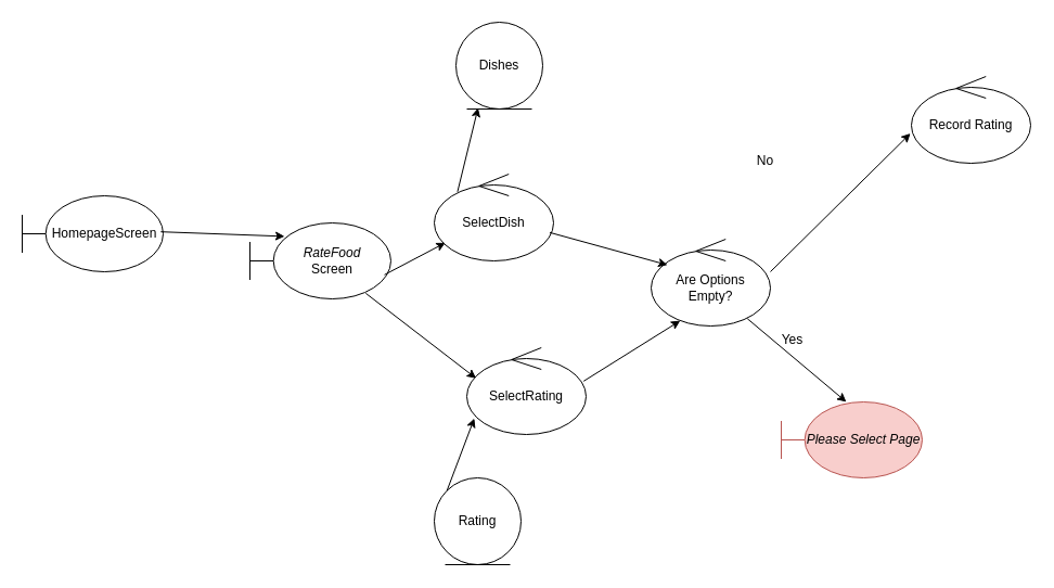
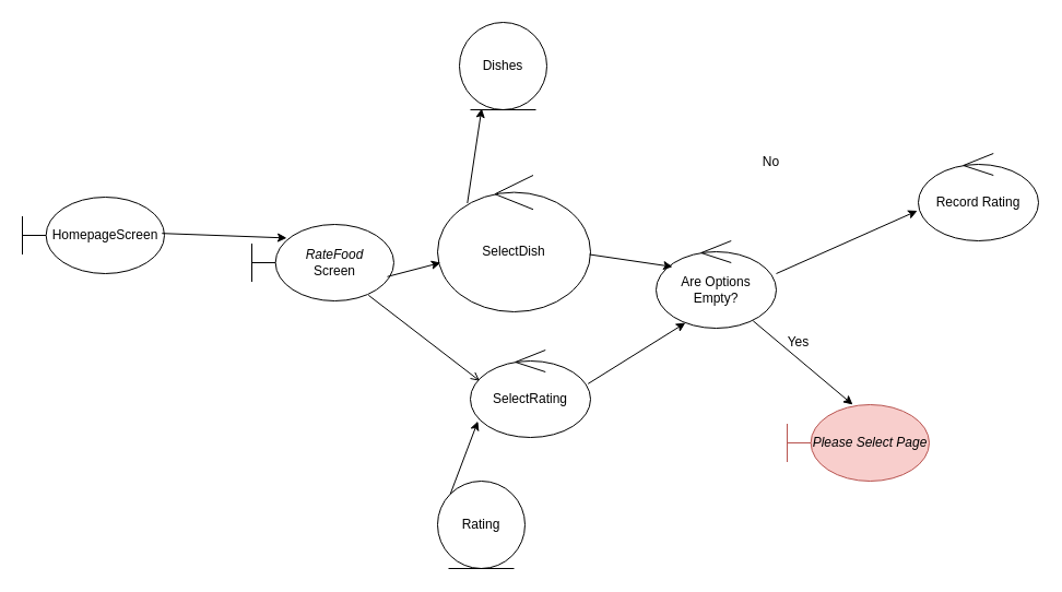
- <mxCell id="19" value="Record Rating" style="ellipse;shape=umlControl;whiteSpace=wrap;html=1;" parent="1" vertex="1"><mxGeometry x="840" y="70" width="110" height="80" as="geometry" /></mxCell>
+ <mxCell id="19" value="Record Rating" style="ellipse;shape=umlControl;whiteSpace=wrap;html=1;" parent="1" vertex="1"><mxGeometry x="840" y="140" width="110" height="80" as="geometry" /></mxCell>
- <mxCell id="5" value="SelectDish" style="ellipse;shape=umlControl;whiteSpace=wrap;html=1;" parent="1" vertex="1"><mxGeometry x="400" y="160" width="110" height="80" as="geometry" /></mxCell>
+ <mxCell id="5" value="SelectDish" style="ellipse;shape=umlControl;whiteSpace=wrap;html=1;" parent="1" vertex="1"><mxGeometry x="400" y="160" width="140" height="125" as="geometry" /></mxCell>
- <mxCell id="7" value="" style="endArrow=classic;html=1;rounded=0;exitX=0.822;exitY=0.927;exitDx=0;exitDy=0;exitPerimeter=0;entryX=0.078;entryY=0.353;entryDx=0;entryDy=0;entryPerimeter=0;" parent="1" source="4" target="8" edge="1"><mxGeometry width="50" height="50" relative="1" as="geometry"><mxPoint x="370" y="410" as="sourcePoint" /><mxPoint x="420" y="340" as="targetPoint" /></mxGeometry></mxCell>
+ <mxCell id="7" value="" style="endArrow=open;html=1;rounded=0;exitX=0.822;exitY=0.927;exitDx=0;exitDy=0;exitPerimeter=0;entryX=0.078;entryY=0.353;entryDx=0;entryDy=0;entryPerimeter=0;" parent="1" source="4" target="8" edge="1"><mxGeometry width="50" height="50" relative="1" as="geometry"><mxPoint x="370" y="410" as="sourcePoint" /><mxPoint x="420" y="340" as="targetPoint" /></mxGeometry></mxCell>
